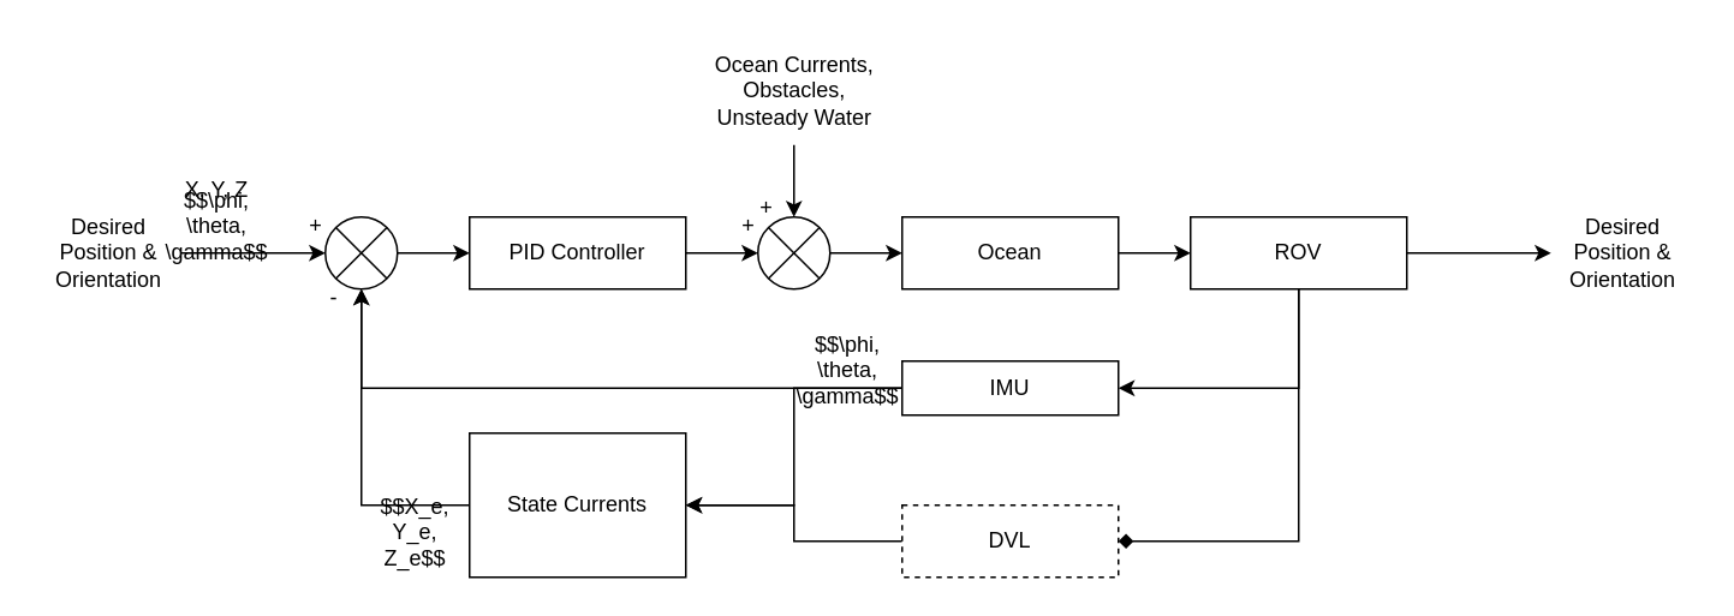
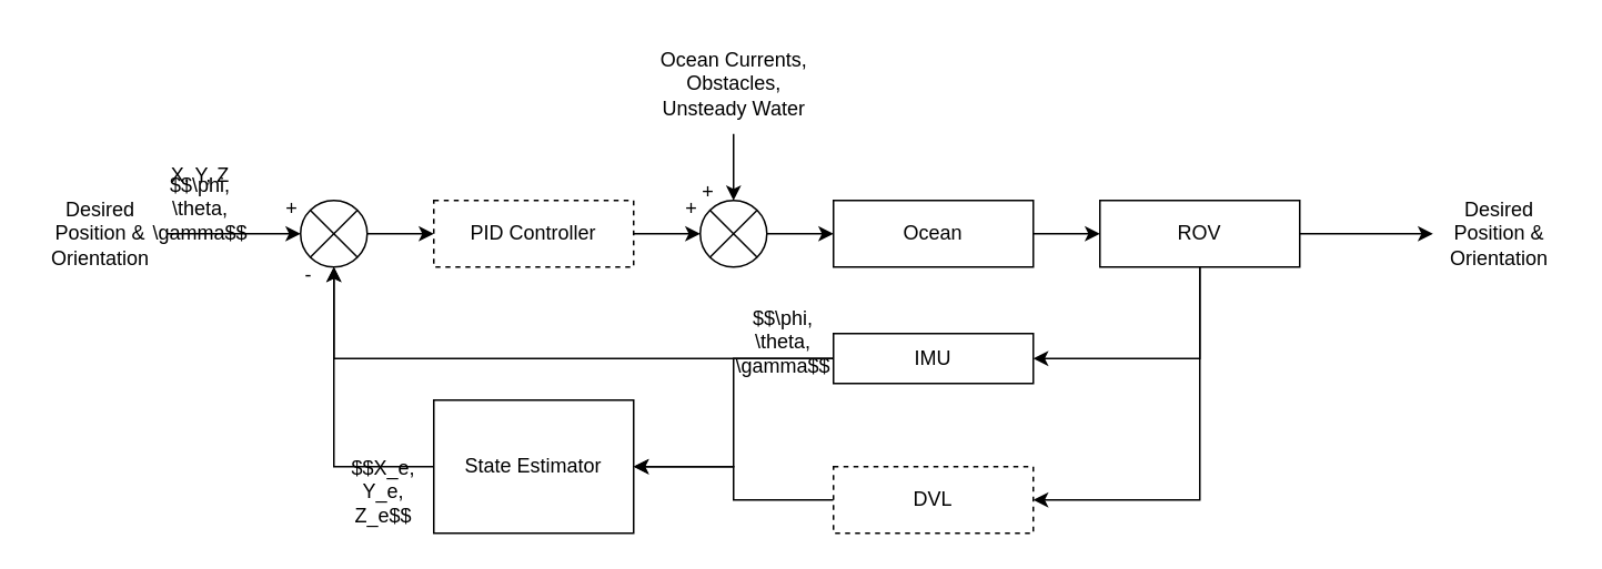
- <mxCell id="10" value="PID Controller" style="whiteSpace=wrap;html=1;" vertex="1" parent="1"><mxGeometry x="260" y="120" width="120" height="40" as="geometry" /></mxCell>
+ <mxCell id="10" value="PID Controller" style="whiteSpace=wrap;html=1;dashed=1;" vertex="1" parent="1"><mxGeometry x="260" y="120" width="120" height="40" as="geometry" /></mxCell>
- <mxCell id="26" value="State Currents" style="whiteSpace=wrap;html=1;" vertex="1" parent="1"><mxGeometry x="260" y="240" width="120" height="80" as="geometry" /></mxCell>
+ <mxCell id="26" value="State Estimator" style="whiteSpace=wrap;html=1;" vertex="1" parent="1"><mxGeometry x="260" y="240" width="120" height="80" as="geometry" /></mxCell>
- <mxCell id="15" style="edgeStyle=orthogonalEdgeStyle;rounded=0;orthogonalLoop=1;jettySize=auto;html=1;entryX=1;entryY=0.5;entryDx=0;entryDy=0;exitX=0.5;exitY=1;exitDx=0;exitDy=0;endArrow=diamond;" edge="1" parent="1" source="16" target="24"><mxGeometry relative="1" as="geometry" /></mxCell>
+ <mxCell id="15" style="edgeStyle=orthogonalEdgeStyle;rounded=0;orthogonalLoop=1;jettySize=auto;html=1;entryX=1;entryY=0.5;entryDx=0;entryDy=0;exitX=0.5;exitY=1;exitDx=0;exitDy=0;" edge="1" parent="1" source="16" target="24"><mxGeometry relative="1" as="geometry" /></mxCell>
